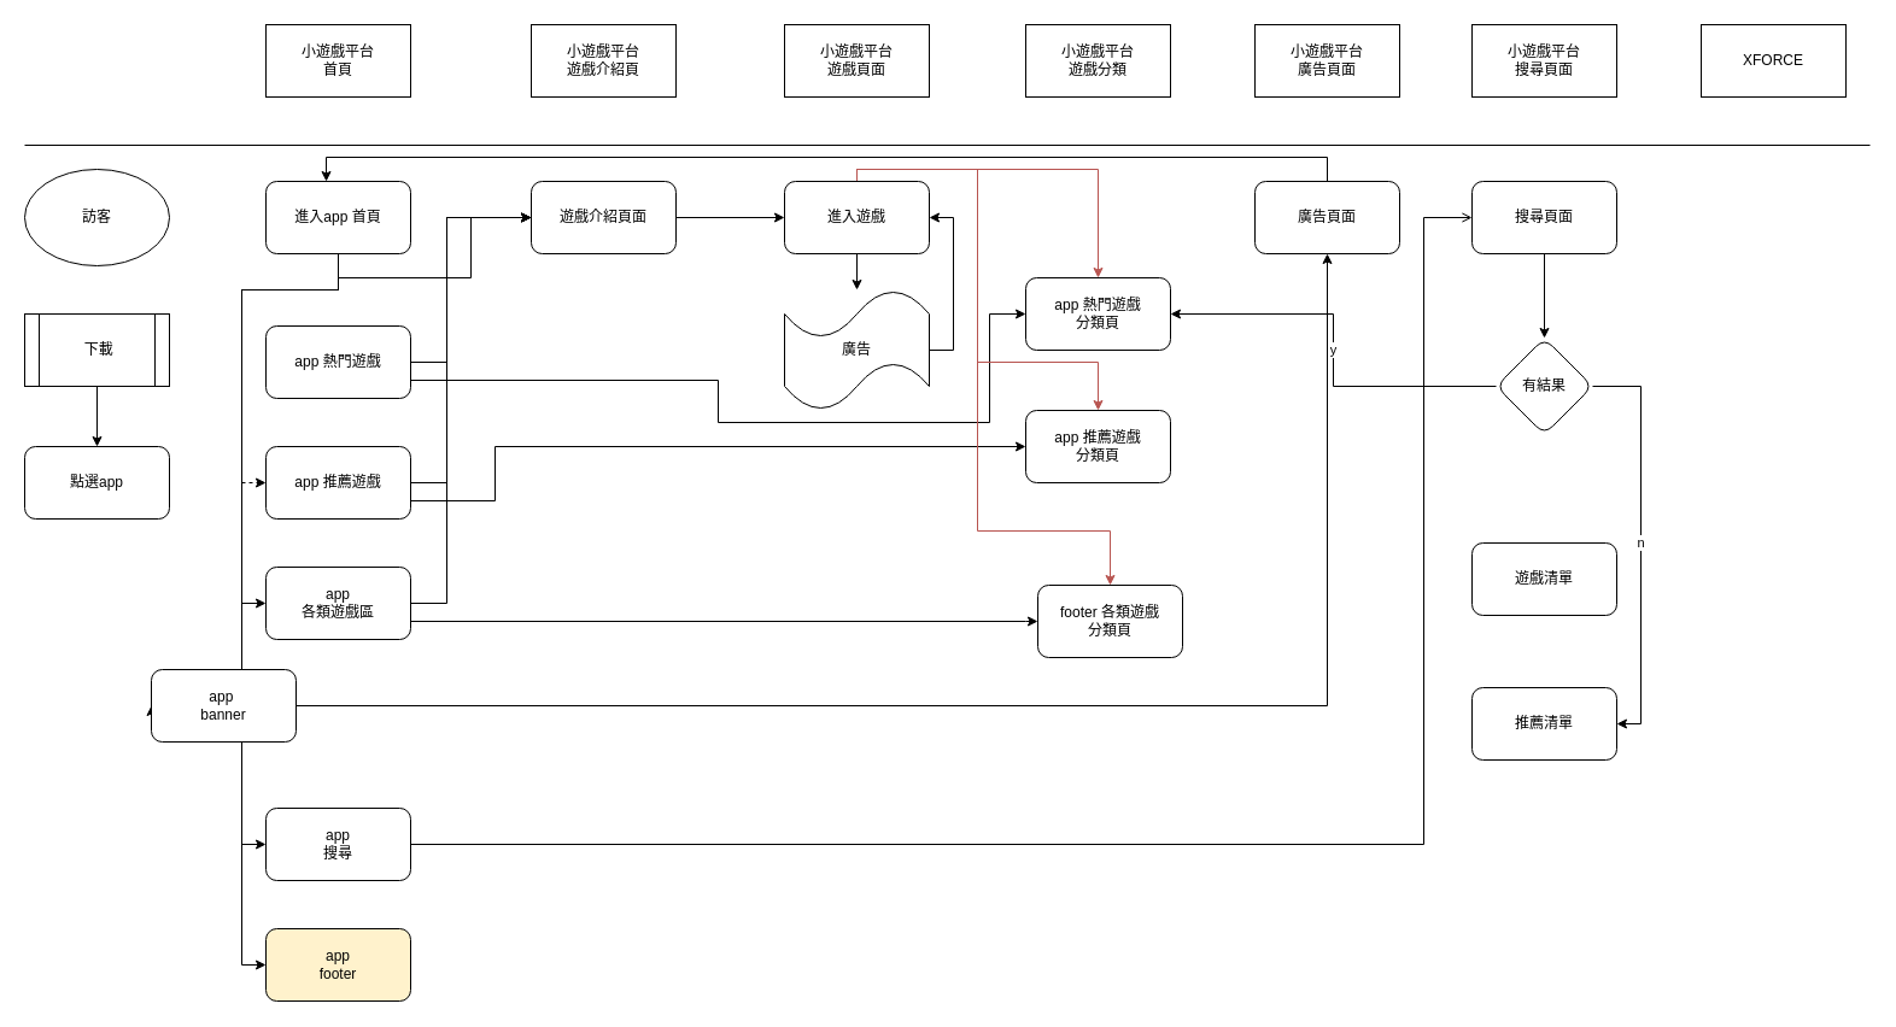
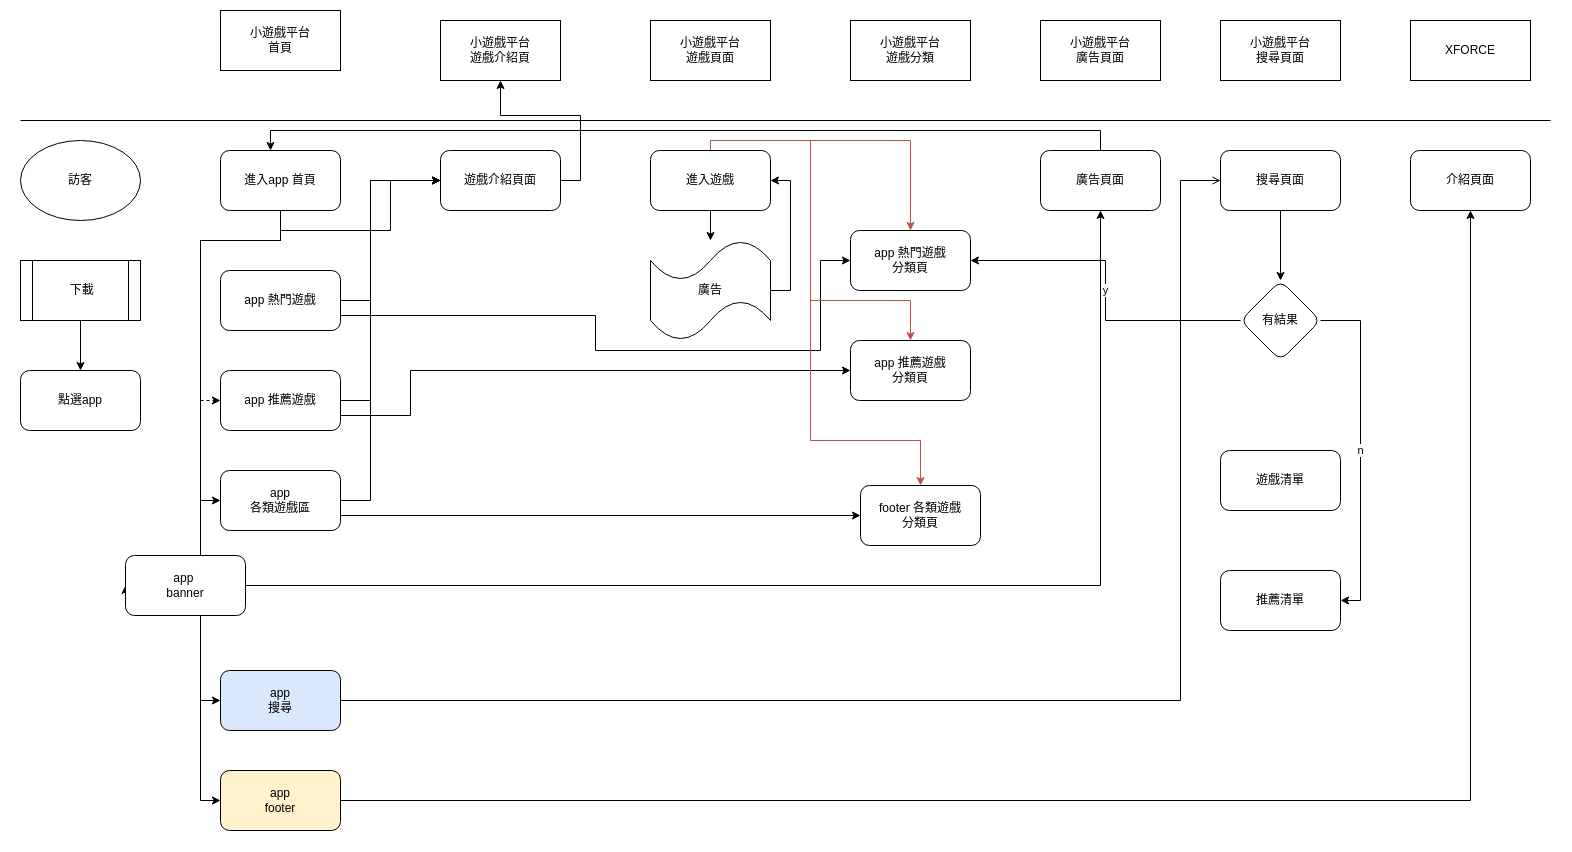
- <mxCell id="2" value="&lt;div&gt;小遊戲平台&lt;/div&gt;&lt;div&gt;首頁&lt;br&gt;&lt;/div&gt;" style="rounded=0;whiteSpace=wrap;html=1;" vertex="1" parent="1"><mxGeometry x="220" y="20" width="120" height="60" as="geometry" /></mxCell>
+ <mxCell id="2" value="&lt;div&gt;小遊戲平台&lt;/div&gt;&lt;div&gt;首頁&lt;br&gt;&lt;/div&gt;" style="rounded=0;whiteSpace=wrap;html=1;" vertex="1" parent="1"><mxGeometry x="220" y="10" width="120" height="60" as="geometry" /></mxCell>
- <mxCell id="38" style="edgeStyle=orthogonalEdgeStyle;rounded=0;orthogonalLoop=1;jettySize=auto;html=1;exitX=1;exitY=0.5;exitDx=0;exitDy=0;entryX=0;entryY=0.5;entryDx=0;entryDy=0;" edge="1" parent="1" source="39" target="44"><mxGeometry relative="1" as="geometry" /></mxCell>
+ <mxCell id="38" style="edgeStyle=orthogonalEdgeStyle;rounded=0;orthogonalLoop=1;jettySize=auto;html=1;exitX=1;exitY=0.5;exitDx=0;exitDy=0;" edge="1" parent="1" source="39" target="15"><mxGeometry relative="1" as="geometry" /></mxCell>
+ <mxCell id="57" value="介紹頁面" style="rounded=1;whiteSpace=wrap;html=1;" vertex="1" parent="1"><mxGeometry x="1410" y="150" width="120" height="60" as="geometry" /></mxCell>
- <mxCell id="29" value="&lt;div&gt;app &lt;br&gt;&lt;/div&gt;&lt;div&gt;搜尋&lt;br&gt;&lt;/div&gt;" style="rounded=1;whiteSpace=wrap;html=1;" vertex="1" parent="1"><mxGeometry x="220" y="670" width="120" height="60" as="geometry" /></mxCell>
+ <mxCell id="29" value="&lt;div&gt;app &lt;br&gt;&lt;/div&gt;&lt;div&gt;搜尋&lt;br&gt;&lt;/div&gt;" style="rounded=1;whiteSpace=wrap;html=1;fillColor=#dae8fc;" vertex="1" parent="1"><mxGeometry x="220" y="670" width="120" height="60" as="geometry" /></mxCell>
+ <mxCell id="30" style="edgeStyle=orthogonalEdgeStyle;rounded=0;orthogonalLoop=1;jettySize=auto;html=1;exitX=1;exitY=0.5;exitDx=0;exitDy=0;entryX=0.5;entryY=1;entryDx=0;entryDy=0;" edge="1" parent="1" source="31" target="57"><mxGeometry relative="1" as="geometry" /></mxCell>
